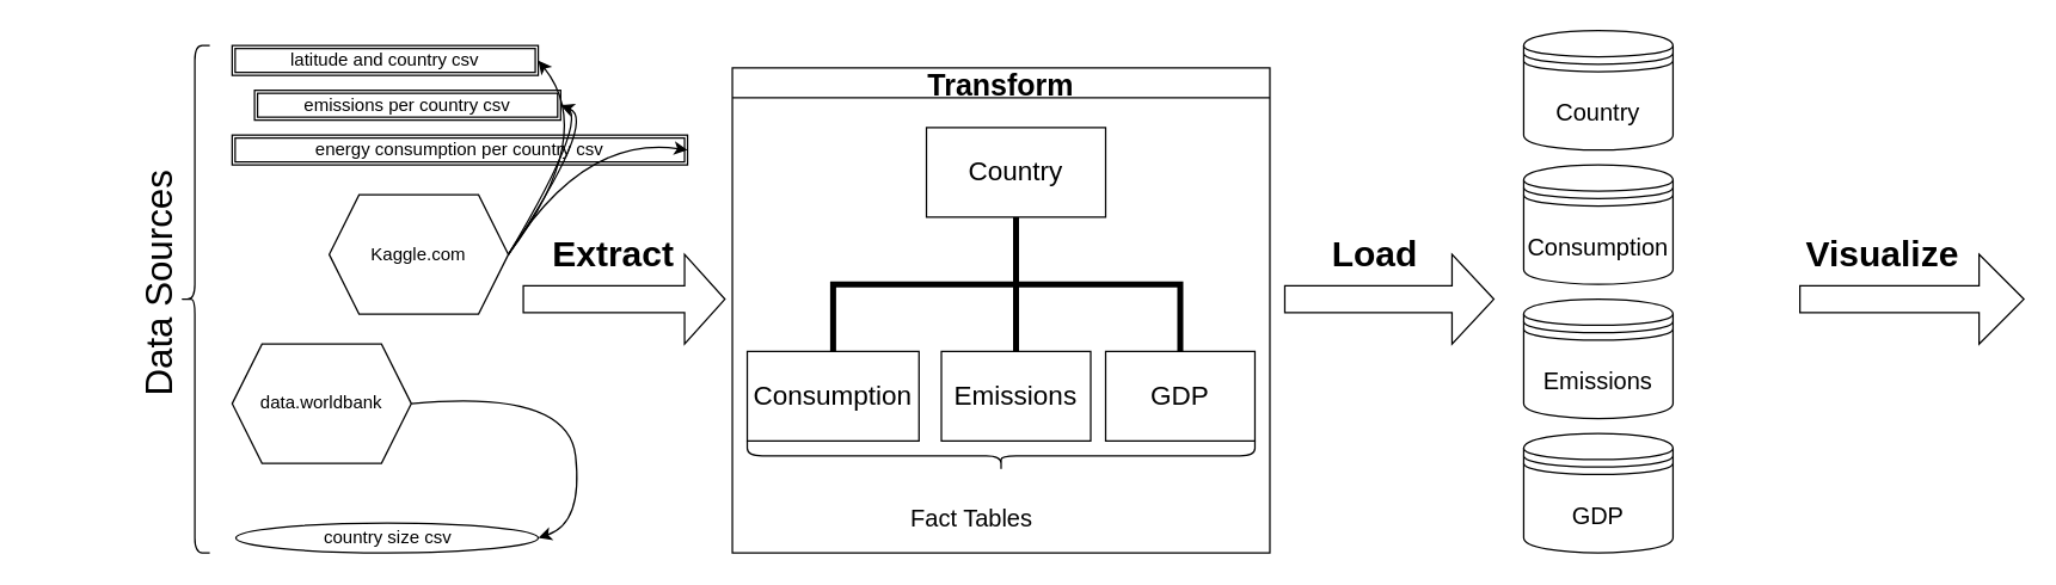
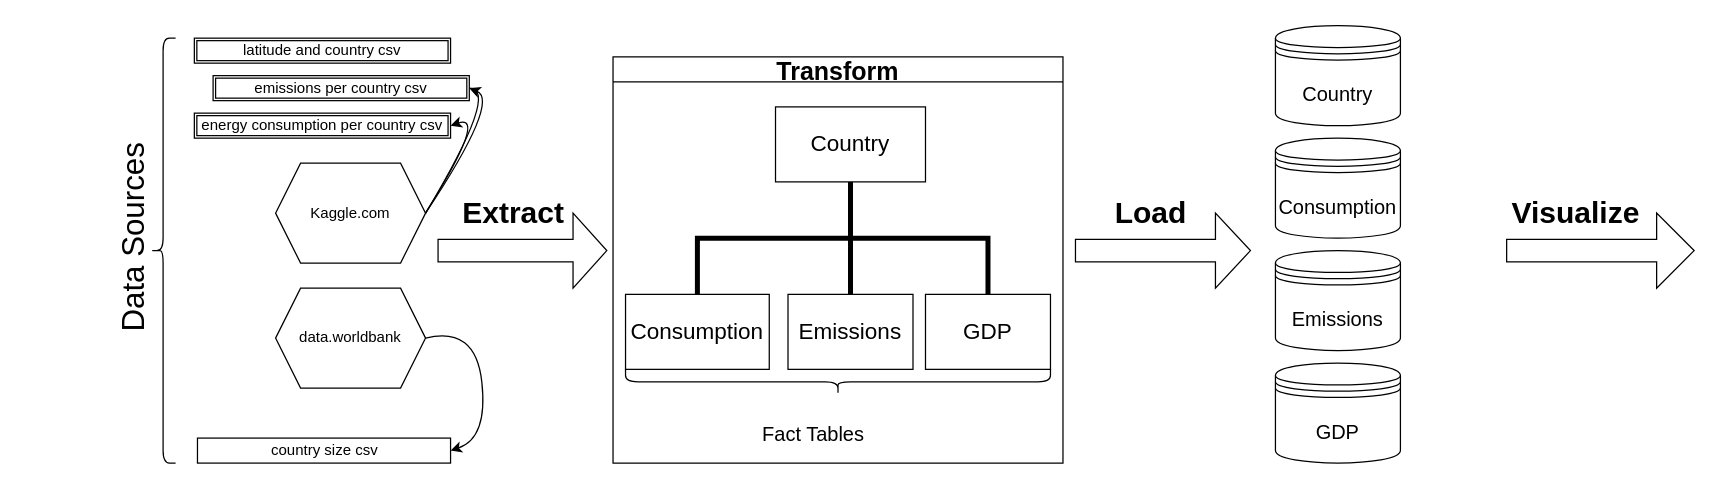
- <mxCell id="22" value="" style="curved=1;endArrow=classic;html=1;fontSize=12;exitX=1;exitY=0.5;exitDx=0;exitDy=0;entryX=1;entryY=0.5;entryDx=0;entryDy=0;" edge="1" parent="1" source="3" target="15"><mxGeometry width="50" height="50" relative="1" as="geometry"><mxPoint x="430" y="-5" as="sourcePoint" /><mxPoint x="450" y="110" as="targetPoint" /><Array as="points"><mxPoint x="400" y="90" /></Array></mxGeometry></mxCell>
- <mxCell id="14" value="&lt;span style=&quot;text-align: left&quot;&gt;energy consumption per country csv&lt;/span&gt;" style="shape=ext;double=1;rounded=0;whiteSpace=wrap;html=1;fontSize=12;" vertex="1" parent="1"><mxGeometry x="155" y="90" width="305" height="20" as="geometry" /></mxCell>
+ <mxCell id="14" value="&lt;span style=&quot;text-align: left&quot;&gt;energy consumption per country csv&lt;/span&gt;" style="shape=ext;double=1;rounded=0;whiteSpace=wrap;html=1;fontSize=12;" vertex="1" parent="1"><mxGeometry x="155" y="90" width="205" height="20" as="geometry" /></mxCell>
- <mxCell id="2" value="data.worldbank" style="shape=hexagon;perimeter=hexagonPerimeter2;whiteSpace=wrap;html=1;fixedSize=1;" vertex="1" parent="1"><mxGeometry x="155" y="230" width="120" height="80" as="geometry" /></mxCell>
+ <mxCell id="2" value="data.worldbank" style="shape=hexagon;perimeter=hexagonPerimeter2;whiteSpace=wrap;html=1;fixedSize=1;" vertex="1" parent="1"><mxGeometry x="220" y="230" width="120" height="80" as="geometry" /></mxCell>
- <mxCell id="18" value="&lt;span style=&quot;text-align: left&quot;&gt;country size csv&lt;/span&gt;" style="ellipse;whiteSpace=wrap;html=1;fontSize=12;" vertex="1" parent="1"><mxGeometry x="157.5" y="350" width="202.5" height="20" as="geometry" /></mxCell>
+ <mxCell id="18" value="&lt;span style=&quot;text-align: left&quot;&gt;country size csv&lt;/span&gt;" style="rounded=0;whiteSpace=wrap;html=1;fontSize=12;" vertex="1" parent="1"><mxGeometry x="157.5" y="350" width="202.5" height="20" as="geometry" /></mxCell>
